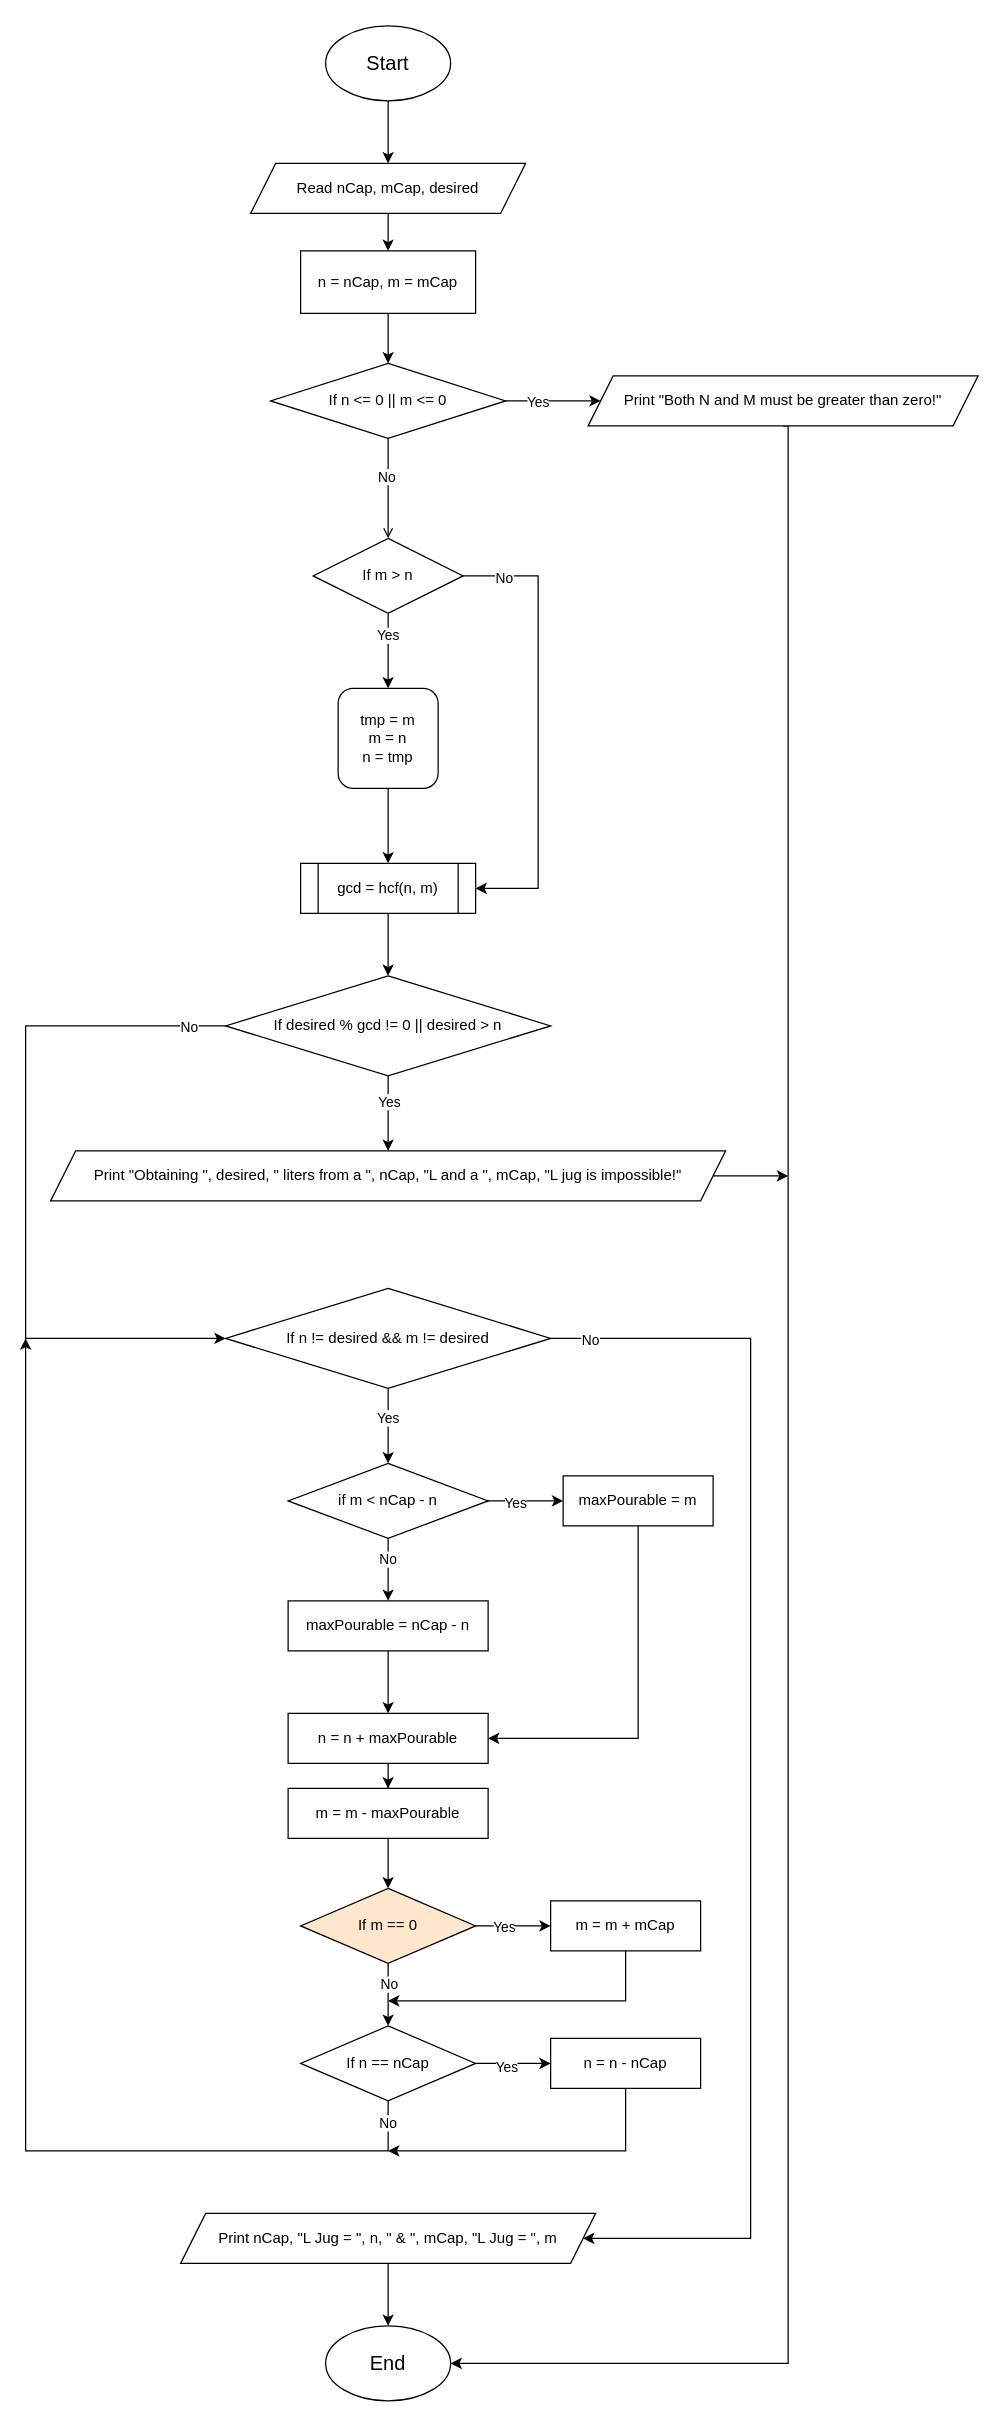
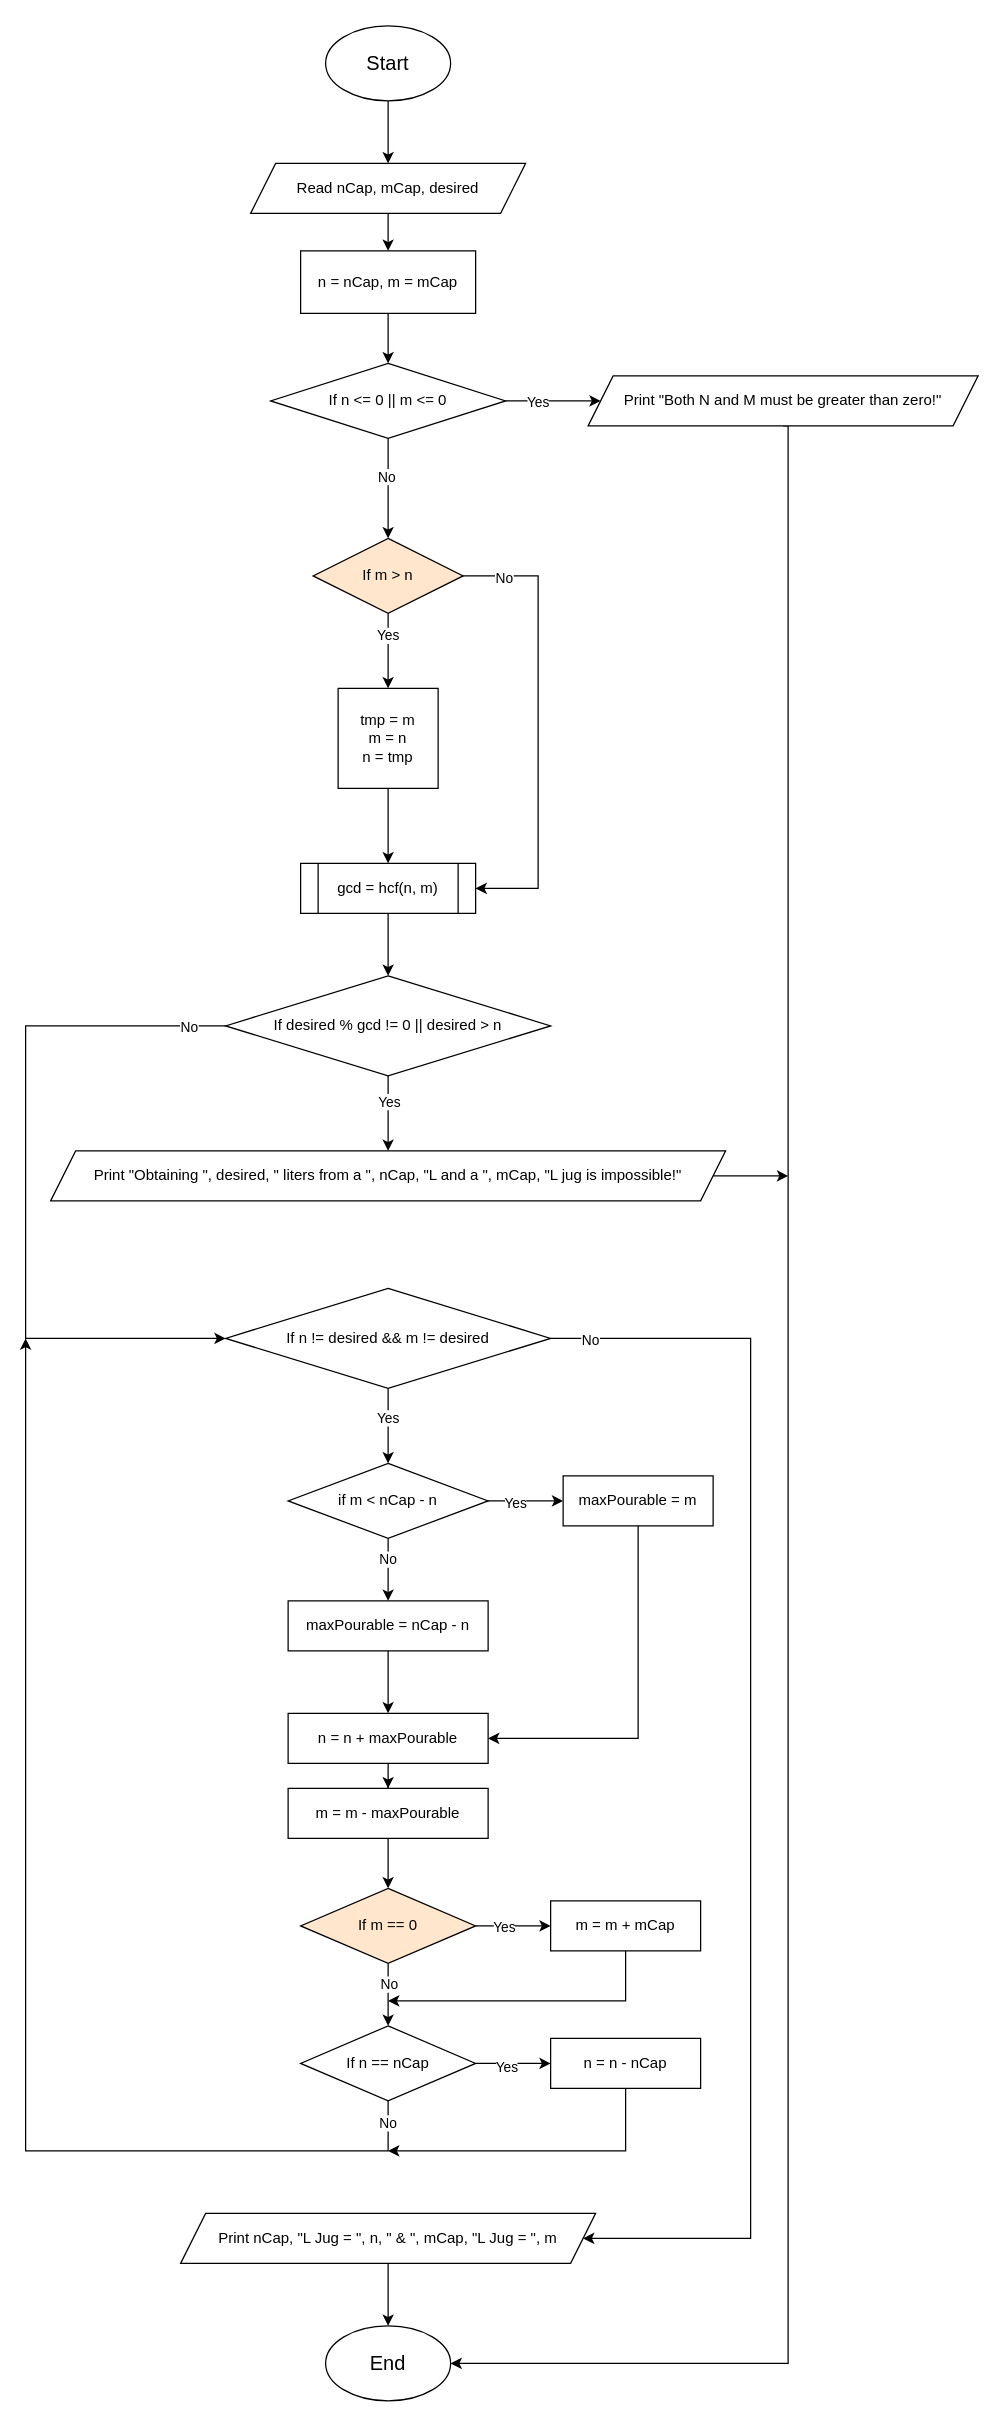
- <mxCell id="11" value="" style="edgeStyle=orthogonalEdgeStyle;rounded=0;orthogonalLoop=1;jettySize=auto;html=1;endArrow=open;" edge="1" parent="1" source="13" target="20"><mxGeometry relative="1" as="geometry" /></mxCell>
+ <mxCell id="11" value="" style="edgeStyle=orthogonalEdgeStyle;rounded=0;orthogonalLoop=1;jettySize=auto;html=1;" edge="1" parent="1" source="13" target="20"><mxGeometry relative="1" as="geometry" /></mxCell>
- <mxCell id="20" value="&lt;div&gt;If m &amp;gt; n&lt;/div&gt;" style="rhombus;whiteSpace=wrap;html=1;" vertex="1" parent="1"><mxGeometry x="250" y="430" width="120" height="60" as="geometry" /></mxCell>
+ <mxCell id="20" value="&lt;div&gt;If m &amp;gt; n&lt;/div&gt;" style="rhombus;whiteSpace=wrap;html=1;fillColor=#ffe6cc;" vertex="1" parent="1"><mxGeometry x="250" y="430" width="120" height="60" as="geometry" /></mxCell>
- <mxCell id="22" value="tmp = m&lt;div&gt;m = n&lt;/div&gt;&lt;div&gt;n = tmp&lt;/div&gt;" style="whiteSpace=wrap;html=1;rounded=1;" vertex="1" parent="1"><mxGeometry x="270" y="550" width="80" height="80" as="geometry" /></mxCell>
+ <mxCell id="22" value="tmp = m&lt;div&gt;m = n&lt;/div&gt;&lt;div&gt;n = tmp&lt;/div&gt;" style="rounded=0;whiteSpace=wrap;html=1;" vertex="1" parent="1"><mxGeometry x="270" y="550" width="80" height="80" as="geometry" /></mxCell>
